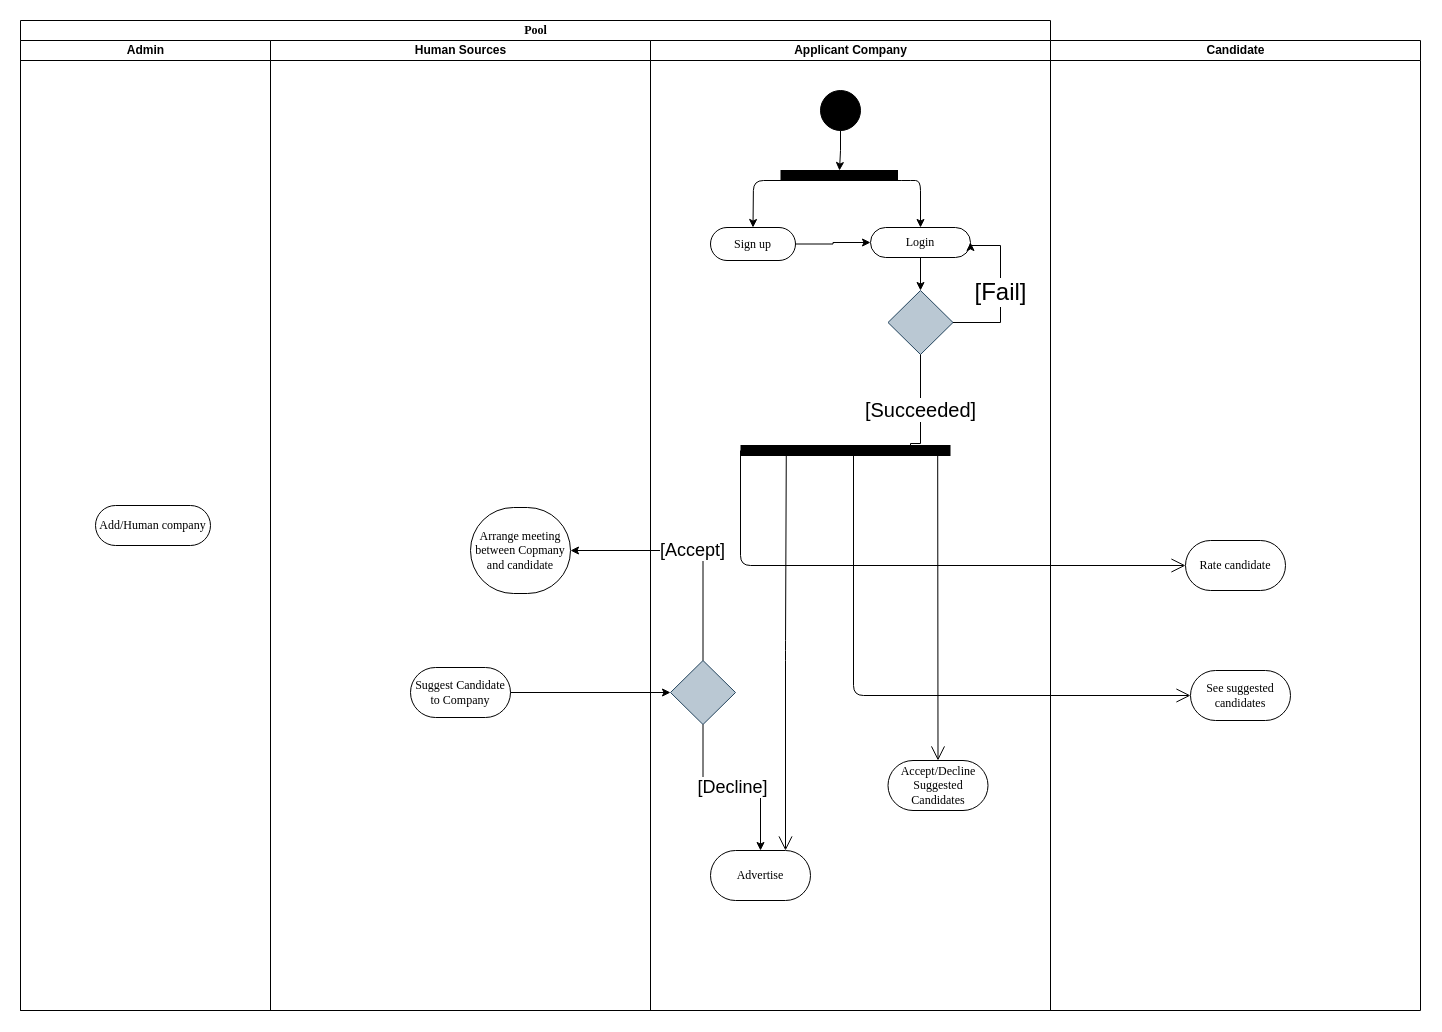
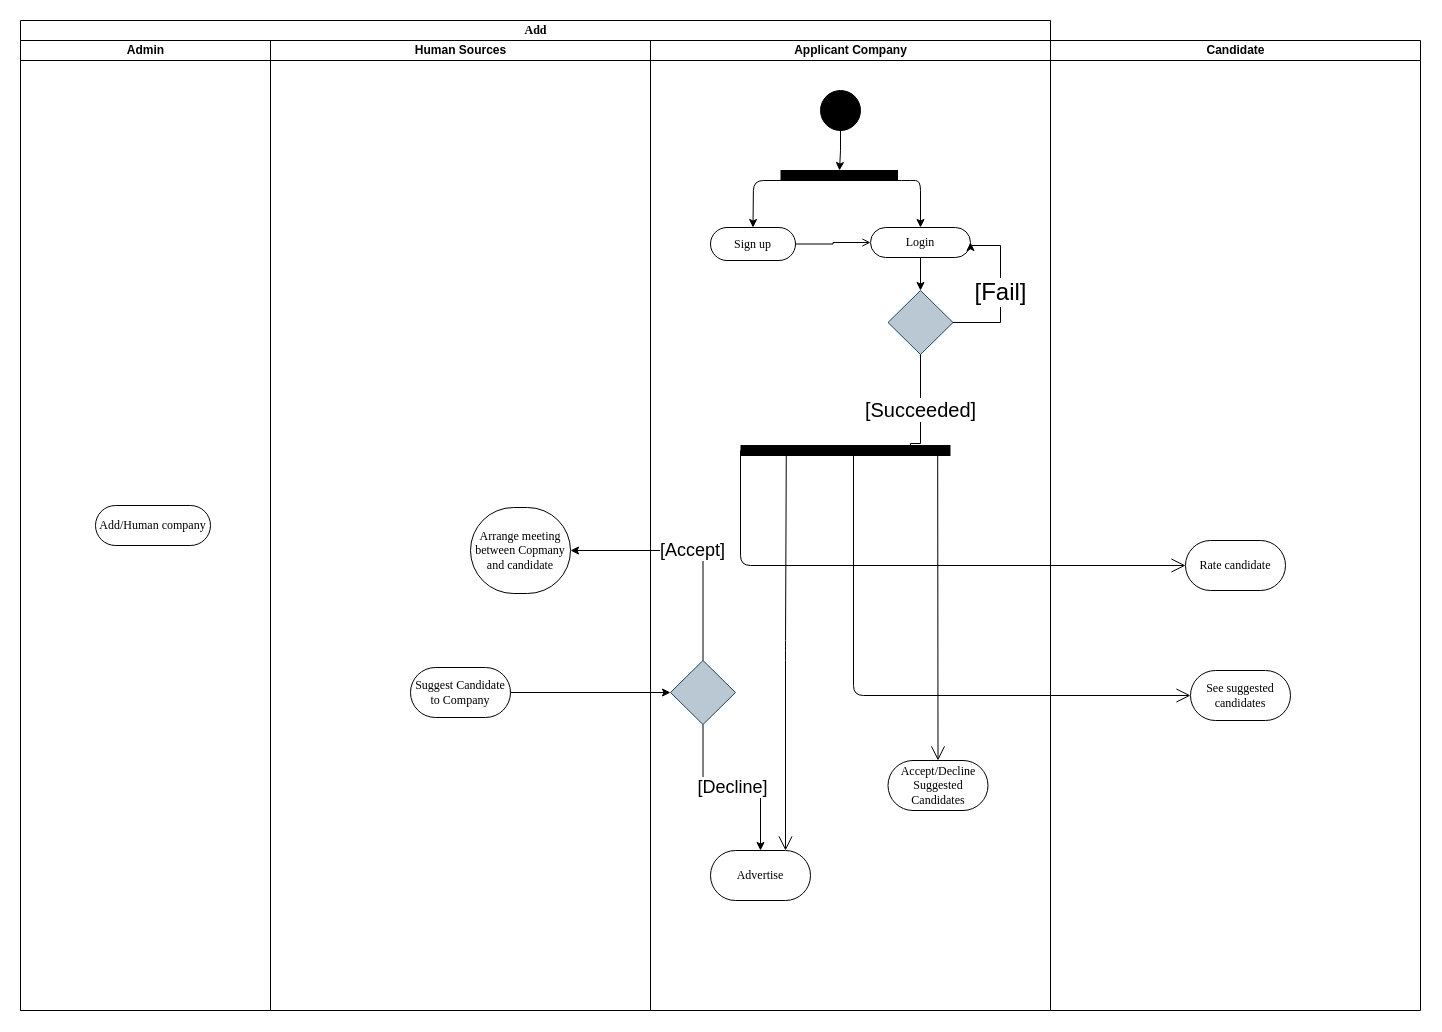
- <mxCell id="2" value="Pool" style="swimlane;html=1;childLayout=stackLayout;startSize=20;rounded=0;shadow=0;comic=0;labelBackgroundColor=none;strokeWidth=1;fontFamily=Verdana;fontSize=12;align=center;" parent="1" vertex="1"><mxGeometry x="20" y="20" width="1030" height="990" as="geometry" /></mxCell>
+ <mxCell id="2" value="Add" style="swimlane;html=1;childLayout=stackLayout;startSize=20;rounded=0;shadow=0;comic=0;labelBackgroundColor=none;strokeWidth=1;fontFamily=Verdana;fontSize=12;align=center;" parent="1" vertex="1"><mxGeometry x="20" y="20" width="1030" height="990" as="geometry" /></mxCell>
- <mxCell id="21" style="edgeStyle=orthogonalEdgeStyle;rounded=0;orthogonalLoop=1;jettySize=auto;html=1;exitX=1;exitY=0.5;exitDx=0;exitDy=0;entryX=0;entryY=0.5;entryDx=0;entryDy=0;" edge="1" parent="8" source="22" target="10"><mxGeometry relative="1" as="geometry" /></mxCell>
+ <mxCell id="21" style="edgeStyle=orthogonalEdgeStyle;rounded=0;orthogonalLoop=1;jettySize=auto;html=1;exitX=1;exitY=0.5;exitDx=0;exitDy=0;entryX=0;entryY=0.5;entryDx=0;entryDy=0;endArrow=open;" edge="1" parent="8" source="22" target="10"><mxGeometry relative="1" as="geometry" /></mxCell>
